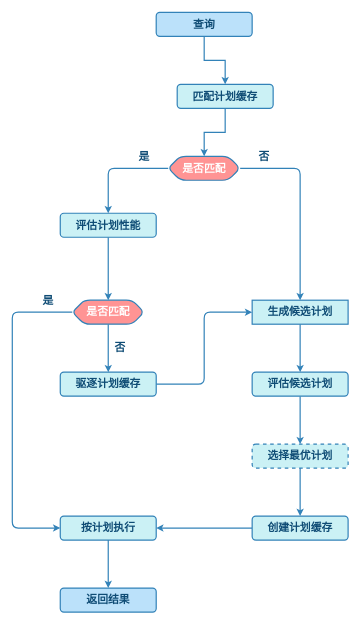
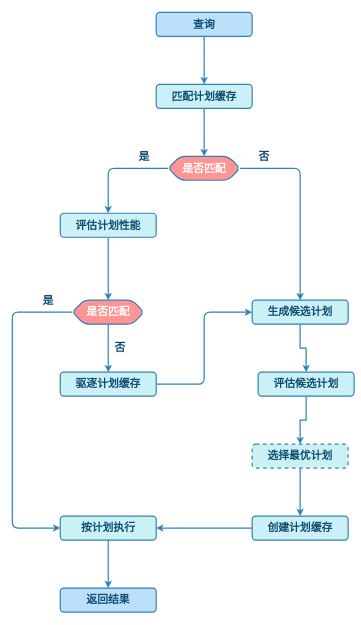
- <mxCell id="3" value="匹配计划缓存" style="rounded=1;whiteSpace=wrap;html=1;fontFamily=Comic Sans MS;fontStyle=1;labelBackgroundColor=none;fillColor=#CBF1F5;strokeColor=#3282B8;fontColor=#0F4C75;shadow=0;container=0;fontSize=18;verticalAlign=middle;strokeWidth=2;" parent="1" vertex="1"><mxGeometry x="295" y="140" width="160" height="40" as="geometry" /></mxCell>
+ <mxCell id="3" value="匹配计划缓存" style="rounded=1;whiteSpace=wrap;html=1;fontFamily=Comic Sans MS;fontStyle=1;labelBackgroundColor=none;fillColor=#CBF1F5;strokeColor=#3282B8;fontColor=#0F4C75;shadow=0;container=0;fontSize=18;verticalAlign=middle;strokeWidth=2;" parent="1" vertex="1"><mxGeometry x="260" y="140" width="160" height="40" as="geometry" /></mxCell>
- <mxCell id="10" value="生成候选计划" style="whiteSpace=wrap;html=1;fontFamily=Comic Sans MS;fontStyle=1;labelBackgroundColor=none;fillColor=#CBF1F5;strokeColor=#3282B8;fontColor=#0F4C75;shadow=0;container=0;fontSize=18;verticalAlign=middle;strokeWidth=2;rounded=0;" parent="1" vertex="1"><mxGeometry x="420" y="500" width="160" height="40" as="geometry" /></mxCell>
+ <mxCell id="10" value="生成候选计划" style="rounded=1;whiteSpace=wrap;html=1;fontFamily=Comic Sans MS;fontStyle=1;labelBackgroundColor=none;fillColor=#CBF1F5;strokeColor=#3282B8;fontColor=#0F4C75;shadow=0;container=0;fontSize=18;verticalAlign=middle;strokeWidth=2;" parent="1" vertex="1"><mxGeometry x="420" y="500" width="160" height="40" as="geometry" /></mxCell>
- <mxCell id="17" value="评估候选计划" style="rounded=1;whiteSpace=wrap;html=1;fontFamily=Comic Sans MS;fontStyle=1;labelBackgroundColor=none;fillColor=#CBF1F5;strokeColor=#3282B8;fontColor=#0F4C75;shadow=0;container=0;fontSize=18;verticalAlign=middle;strokeWidth=2;" parent="1" vertex="1"><mxGeometry x="420" y="620" width="160" height="40" as="geometry" /></mxCell>
+ <mxCell id="17" value="评估候选计划" style="rounded=1;whiteSpace=wrap;html=1;fontFamily=Comic Sans MS;fontStyle=1;labelBackgroundColor=none;fillColor=#CBF1F5;strokeColor=#3282B8;fontColor=#0F4C75;shadow=0;container=0;fontSize=18;verticalAlign=middle;strokeWidth=2;" parent="1" vertex="1"><mxGeometry x="430" y="620" width="160" height="40" as="geometry" /></mxCell>
